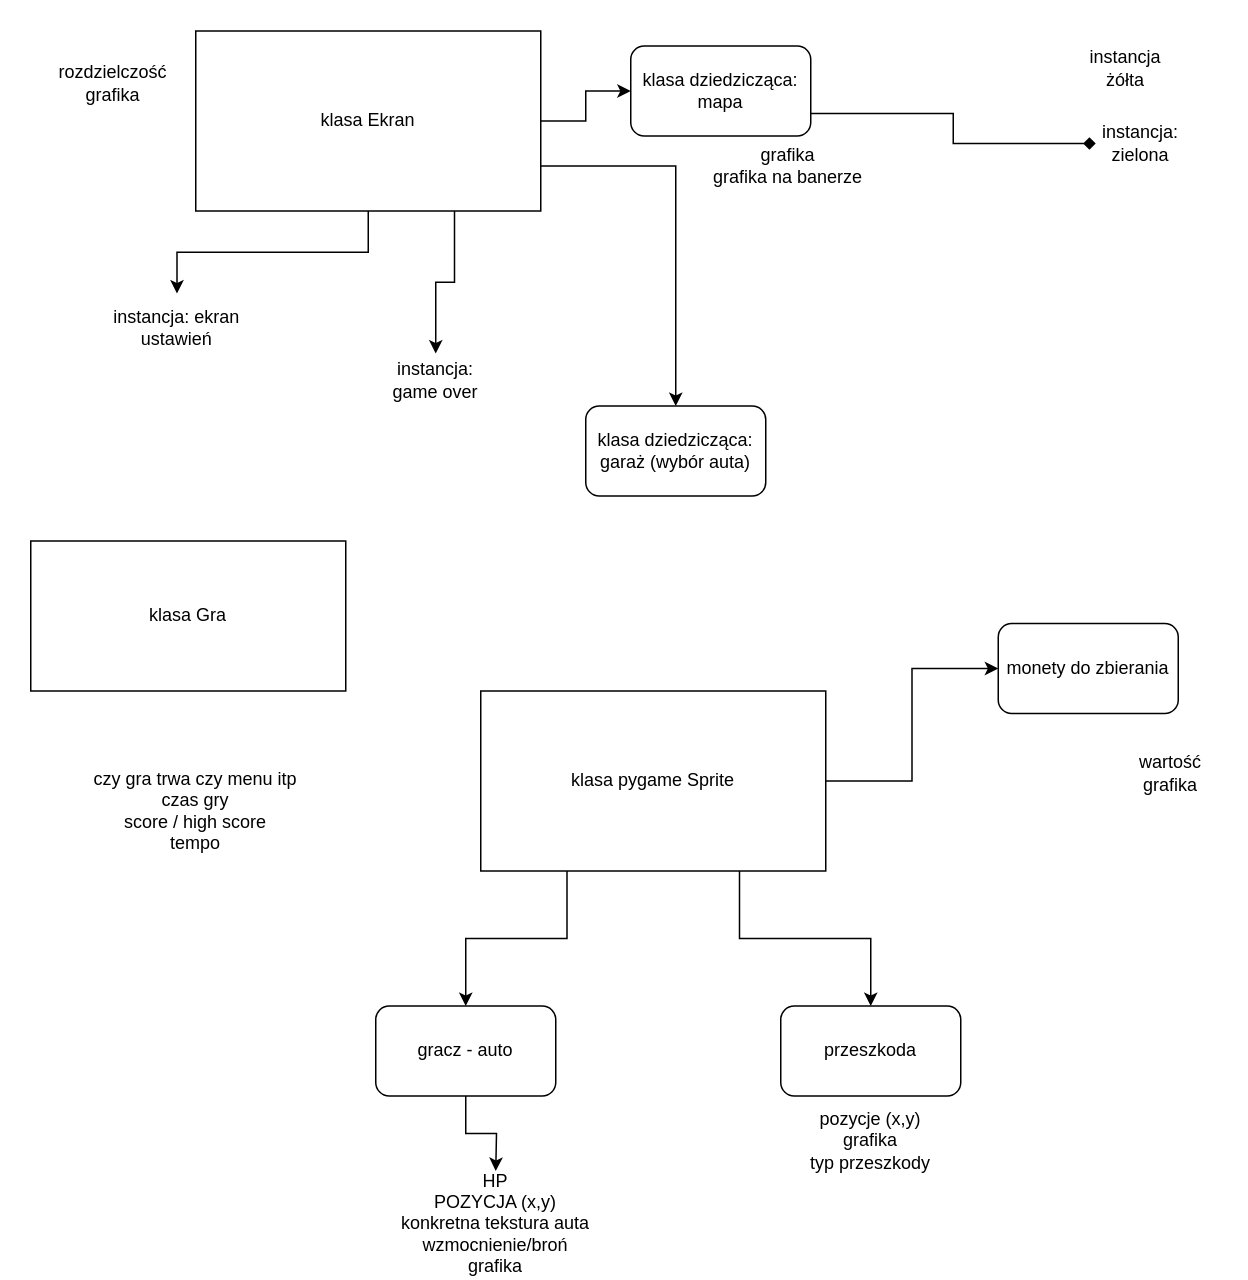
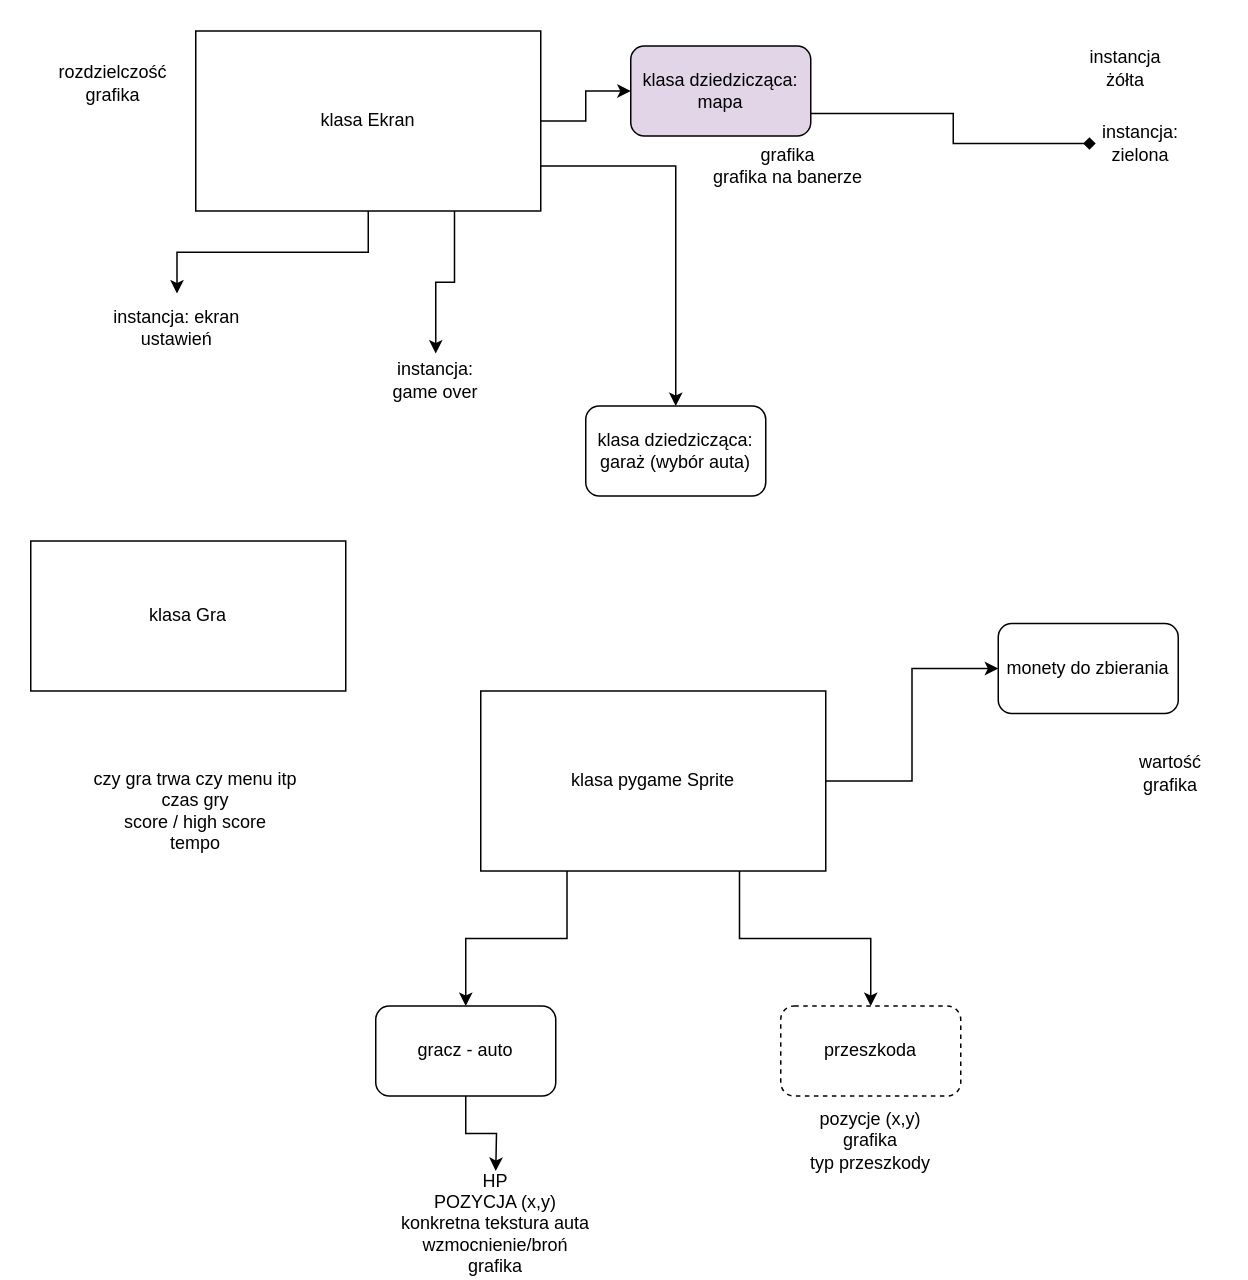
- <mxCell id="12" value="klasa dziedzicząca:&lt;br&gt;mapa" style="rounded=1;whiteSpace=wrap;html=1;" vertex="1" parent="1"><mxGeometry x="420" y="30" width="120" height="60" as="geometry" /></mxCell>
+ <mxCell id="12" value="klasa dziedzicząca:&lt;br&gt;mapa" style="rounded=1;whiteSpace=wrap;html=1;fillColor=#e1d5e7;" vertex="1" parent="1"><mxGeometry x="420" y="30" width="120" height="60" as="geometry" /></mxCell>
- <mxCell id="21" value="przeszkoda" style="rounded=1;whiteSpace=wrap;html=1;" vertex="1" parent="1"><mxGeometry x="520" y="670" width="120" height="60" as="geometry" /></mxCell>
+ <mxCell id="21" value="przeszkoda" style="rounded=1;whiteSpace=wrap;html=1;dashed=1;" vertex="1" parent="1"><mxGeometry x="520" y="670" width="120" height="60" as="geometry" /></mxCell>
